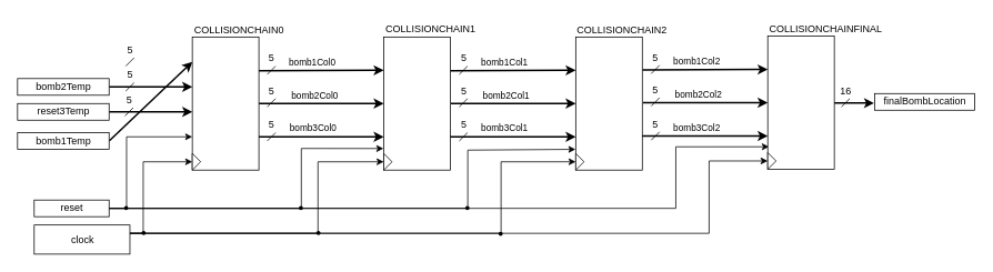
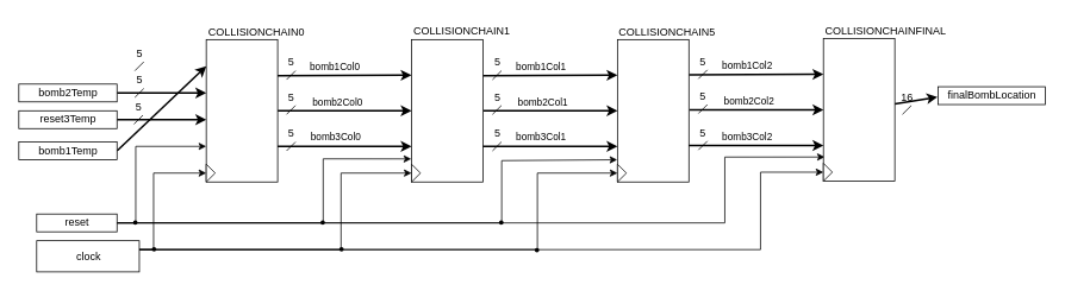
- <mxCell id="61" value="COLLISIONCHAIN2" style="text;html=1;align=center;verticalAlign=middle;resizable=0;points=[];autosize=1;strokeColor=none;fillColor=none;" vertex="1" parent="1"><mxGeometry x="681" y="21" width="130" height="30" as="geometry" /></mxCell>
+ <mxCell id="61" value="COLLISIONCHAIN5" style="text;html=1;align=center;verticalAlign=middle;resizable=0;points=[];autosize=1;strokeColor=none;fillColor=none;" vertex="1" parent="1"><mxGeometry x="681" y="21" width="130" height="30" as="geometry" /></mxCell>
- <mxCell id="26" value="finalBombLocation" style="externalPins=0;recursiveResize=0;shadow=0;dashed=0;align=center;html=1;strokeWidth=1;shape=mxgraph.rtl.abstract.entity;container=1;collapsible=0;kind=input;drawPins=0;left=0;right=1;bottom=0;top=0;" vertex="1" parent="1"><mxGeometry x="1050" y="112" width="120" height="20" as="geometry" /></mxCell>
+ <mxCell id="26" value="finalBombLocation" style="externalPins=0;recursiveResize=0;shadow=0;dashed=0;align=center;html=1;strokeWidth=1;shape=mxgraph.rtl.abstract.entity;container=1;collapsible=0;kind=input;drawPins=0;left=0;right=1;bottom=0;top=0;" vertex="1" parent="1"><mxGeometry x="1050" y="97" width="120" height="20" as="geometry" /></mxCell>
